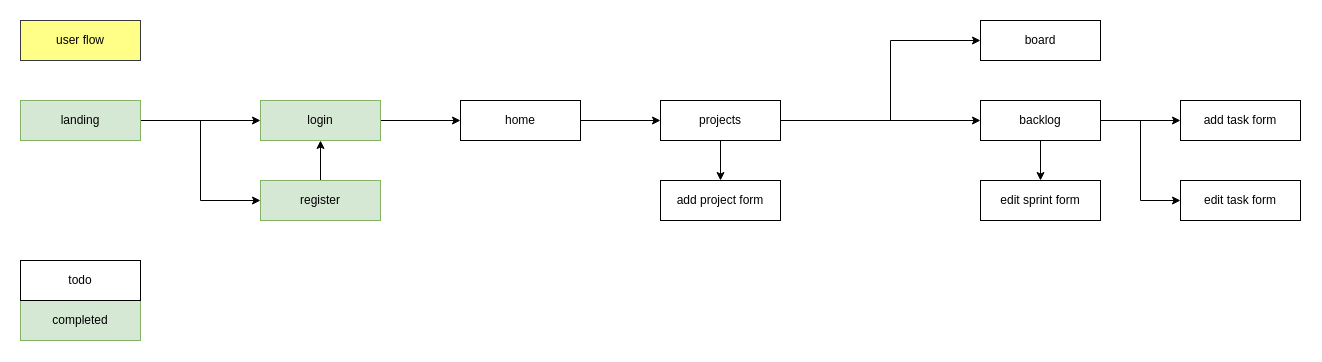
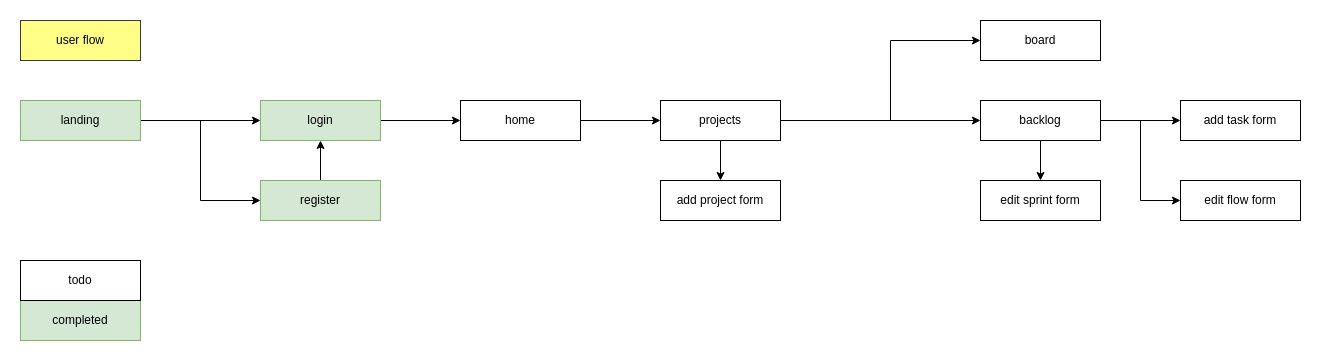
- <mxCell id="22" value="edit task form" style="rounded=0;whiteSpace=wrap;html=1;" parent="1" vertex="1"><mxGeometry x="1180" y="180" width="120" height="40" as="geometry" /></mxCell>
+ <mxCell id="22" value="edit flow form" style="rounded=0;whiteSpace=wrap;html=1;" parent="1" vertex="1"><mxGeometry x="1180" y="180" width="120" height="40" as="geometry" /></mxCell>
